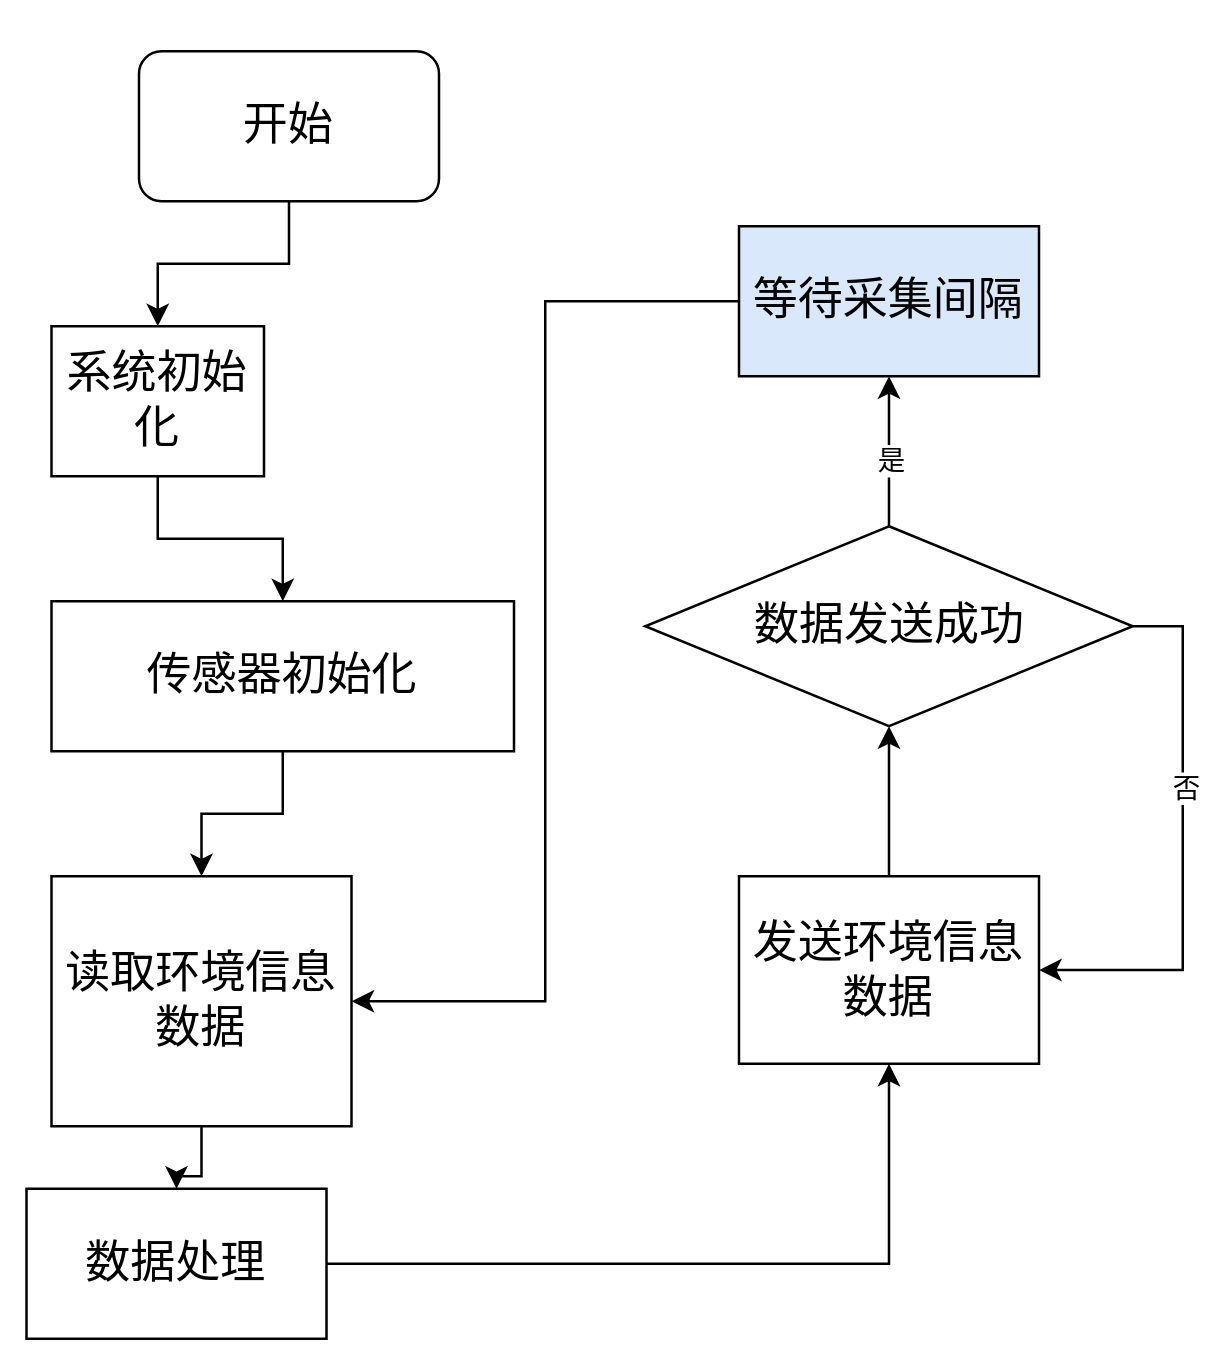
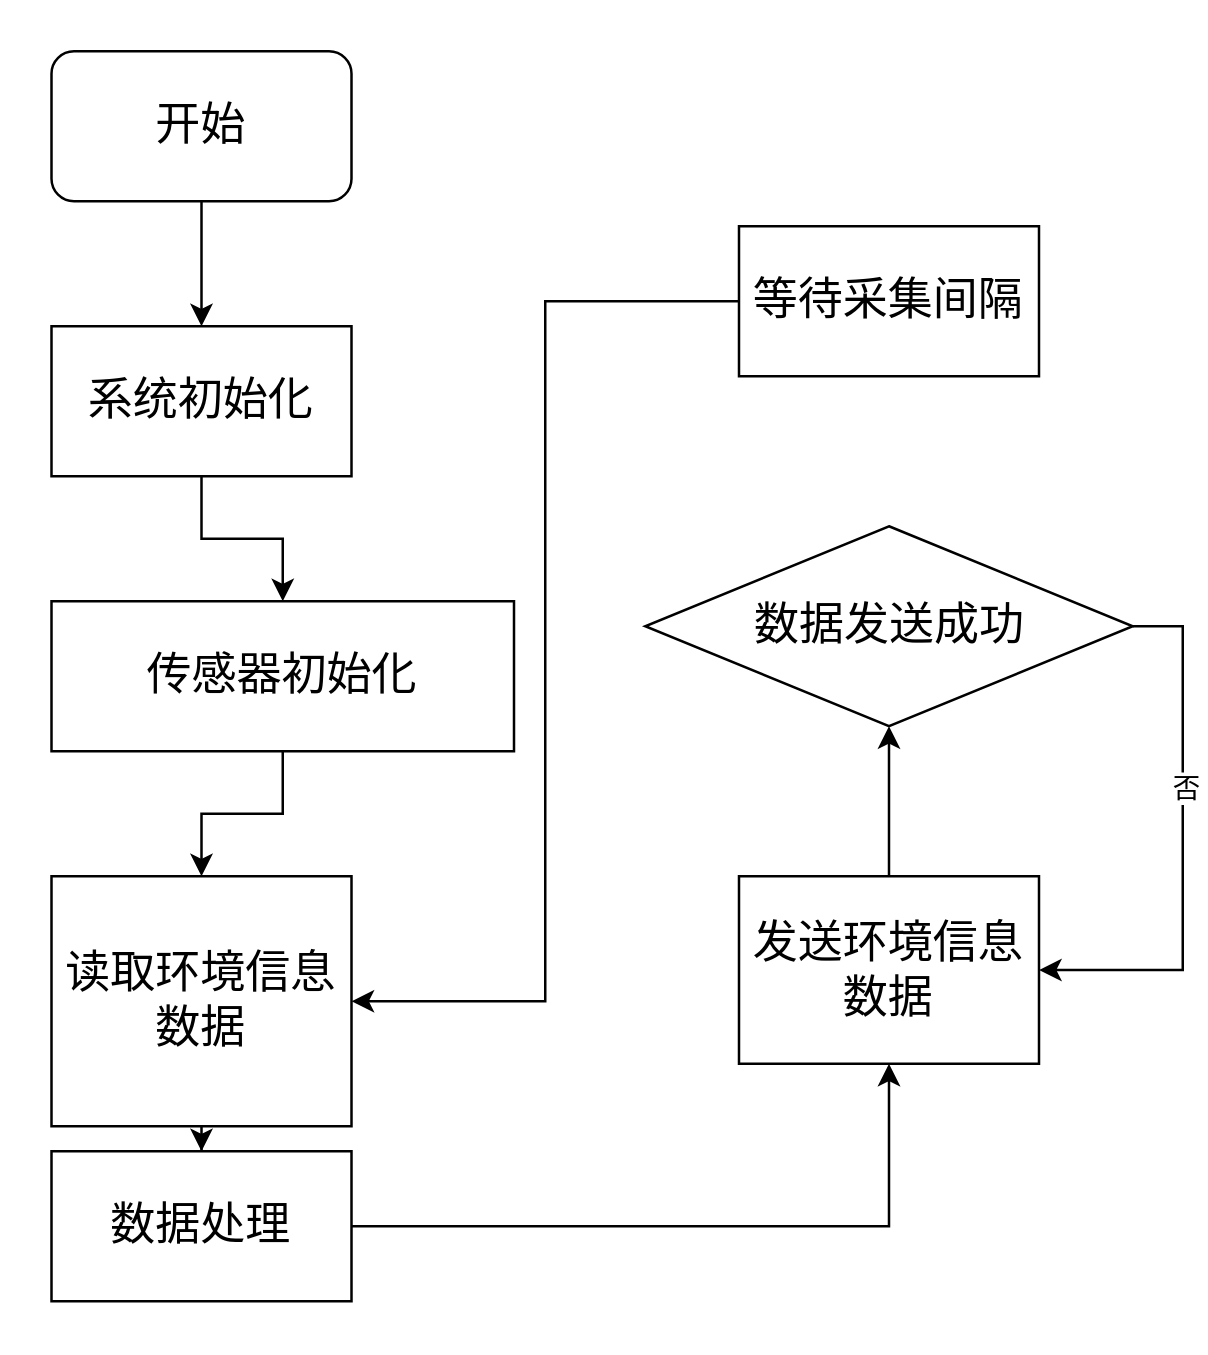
- <mxCell id="3" value="&lt;font style=&quot;font-size: 18px;&quot; face=&quot;宋体&quot;&gt;开始&lt;/font&gt;" style="rounded=1;whiteSpace=wrap;html=1;" vertex="1" parent="1"><mxGeometry x="55" y="20" width="120" height="60" as="geometry" /></mxCell>
+ <mxCell id="3" value="&lt;font style=&quot;font-size: 18px;&quot; face=&quot;宋体&quot;&gt;开始&lt;/font&gt;" style="rounded=1;whiteSpace=wrap;html=1;" vertex="1" parent="1"><mxGeometry x="20" y="20" width="120" height="60" as="geometry" /></mxCell>
- <mxCell id="20" value="&lt;font style=&quot;font-size: 18px;&quot; face=&quot;宋体&quot;&gt;等待采集间隔&lt;/font&gt;" style="rounded=0;whiteSpace=wrap;html=1;fillColor=#dae8fc;" vertex="1" parent="1"><mxGeometry x="295" y="90" width="120" height="60" as="geometry" /></mxCell>
+ <mxCell id="20" value="&lt;font style=&quot;font-size: 18px;&quot; face=&quot;宋体&quot;&gt;等待采集间隔&lt;/font&gt;" style="rounded=0;whiteSpace=wrap;html=1;" vertex="1" parent="1"><mxGeometry x="295" y="90" width="120" height="60" as="geometry" /></mxCell>
- <mxCell id="5" value="&lt;font style=&quot;font-size: 18px;&quot; face=&quot;宋体&quot;&gt;系统初始化&lt;/font&gt;" style="rounded=0;whiteSpace=wrap;html=1;" vertex="1" parent="1"><mxGeometry x="20" y="130" width="85" height="60" as="geometry" /></mxCell>
+ <mxCell id="5" value="&lt;font style=&quot;font-size: 18px;&quot; face=&quot;宋体&quot;&gt;系统初始化&lt;/font&gt;" style="rounded=0;whiteSpace=wrap;html=1;" vertex="1" parent="1"><mxGeometry x="20" y="130" width="120" height="60" as="geometry" /></mxCell>
- <mxCell id="14" value="" style="edgeStyle=orthogonalEdgeStyle;rounded=0;orthogonalLoop=1;jettySize=auto;html=1;" edge="1" parent="1" source="18" target="20"><mxGeometry relative="1" as="geometry" /></mxCell>
- <mxCell id="15" value="是" style="edgeLabel;html=1;align=center;verticalAlign=middle;resizable=0;points=[];" vertex="1" connectable="0" parent="14"><mxGeometry x="-0.089" relative="1" as="geometry"><mxPoint as="offset" /></mxGeometry></mxCell>
- <mxCell id="11" value="&lt;font style=&quot;font-size: 18px;&quot; face=&quot;宋体&quot;&gt;数据处理&lt;/font&gt;" style="rounded=0;whiteSpace=wrap;html=1;" vertex="1" parent="1"><mxGeometry x="10" y="475" width="120" height="60" as="geometry" /></mxCell>
+ <mxCell id="11" value="&lt;font style=&quot;font-size: 18px;&quot; face=&quot;宋体&quot;&gt;数据处理&lt;/font&gt;" style="rounded=0;whiteSpace=wrap;html=1;" vertex="1" parent="1"><mxGeometry x="20" y="460" width="120" height="60" as="geometry" /></mxCell>
